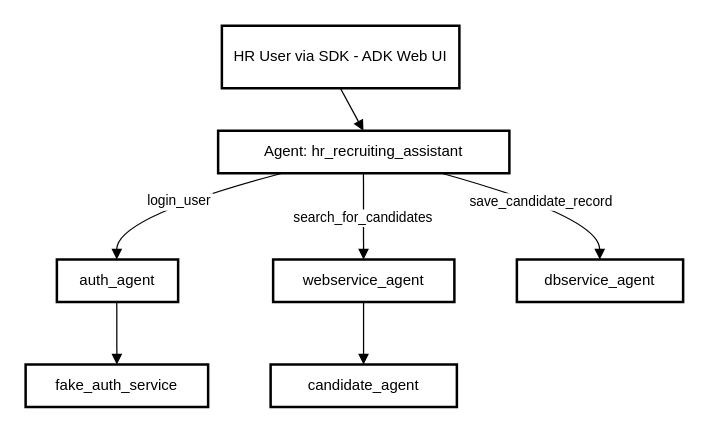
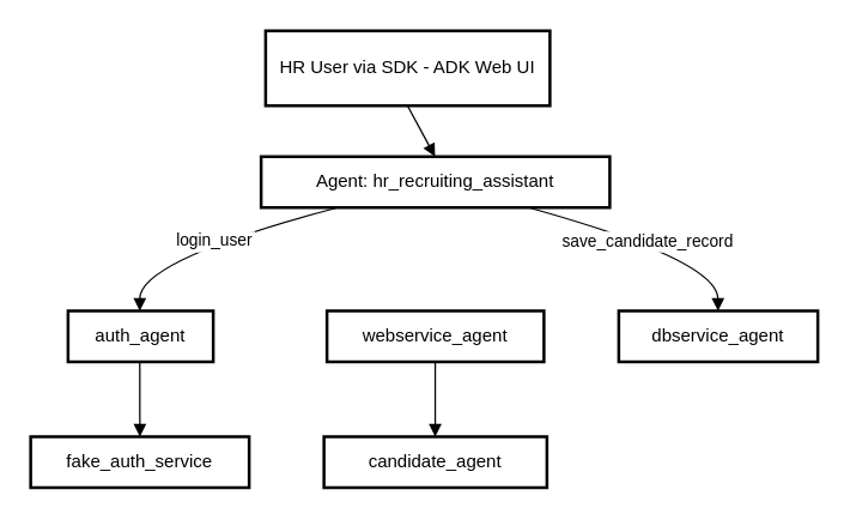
- <mxCell id="12" value="search_for_candidates" style="curved=1;startArrow=none;endArrow=block;exitX=0.499;exitY=1;entryX=0.499;entryY=0;rounded=0;" edge="1" parent="1" source="3" target="6"><mxGeometry relative="1" as="geometry"><Array as="points" /></mxGeometry></mxCell>
